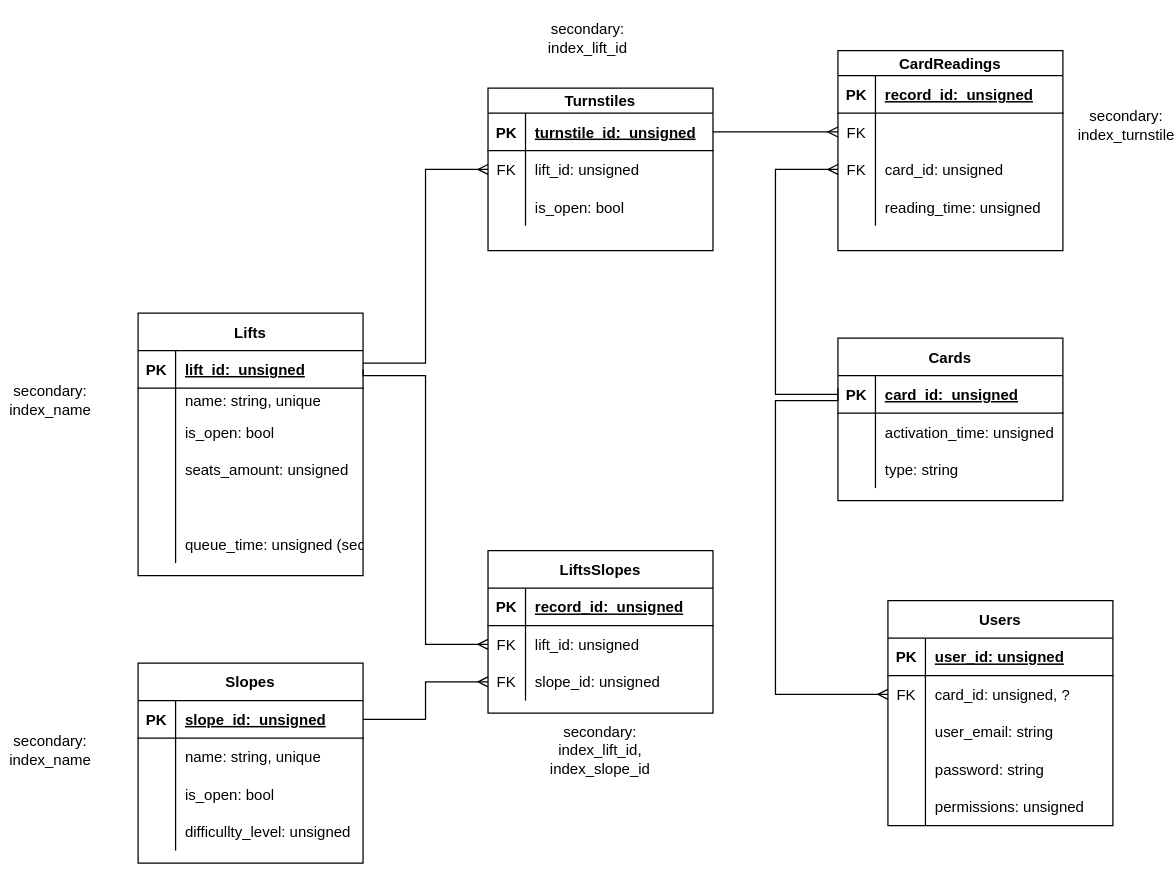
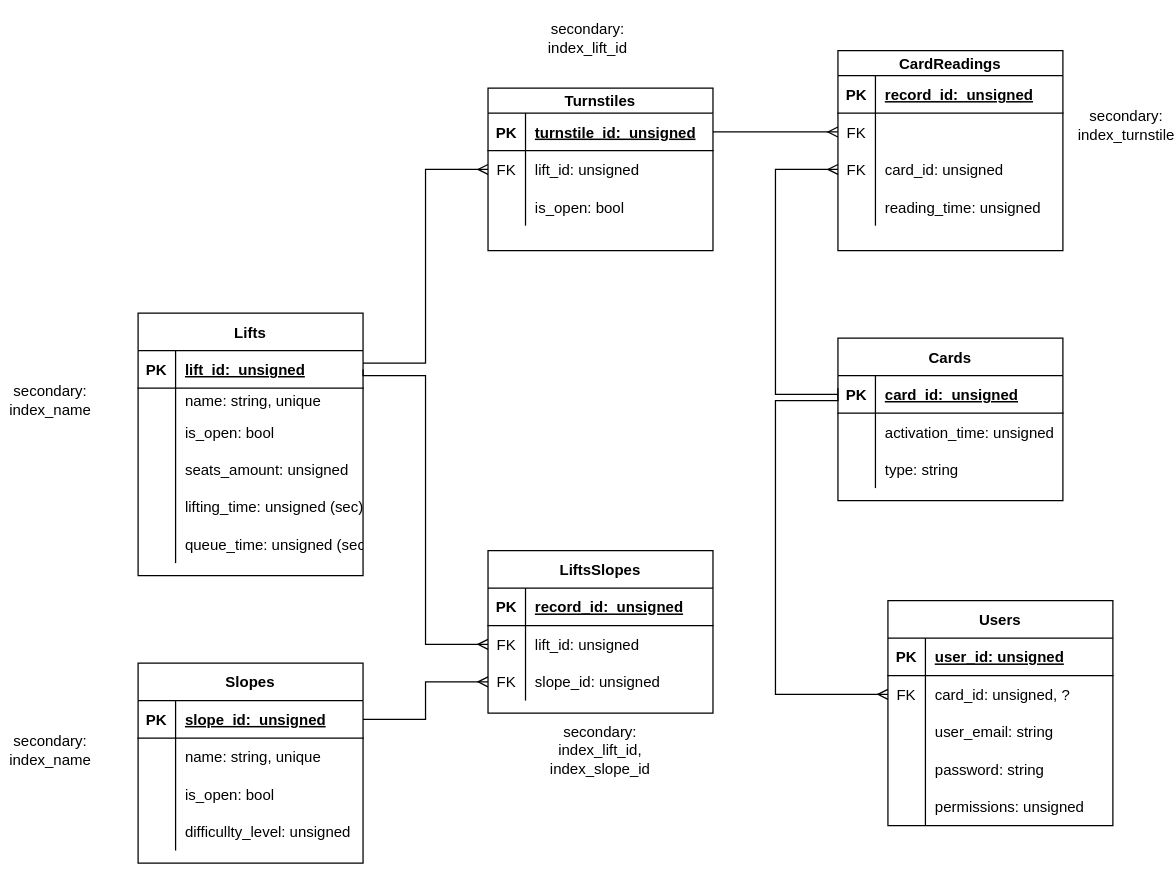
+ <mxCell id="40" value="lifting_time: unsigned (sec)" style="shape=partialRectangle;connectable=0;fillColor=none;top=0;left=0;bottom=0;right=0;align=left;spacingLeft=6;overflow=hidden;" parent="38" vertex="1"><mxGeometry x="30" width="150" height="30" as="geometry" /></mxCell>
